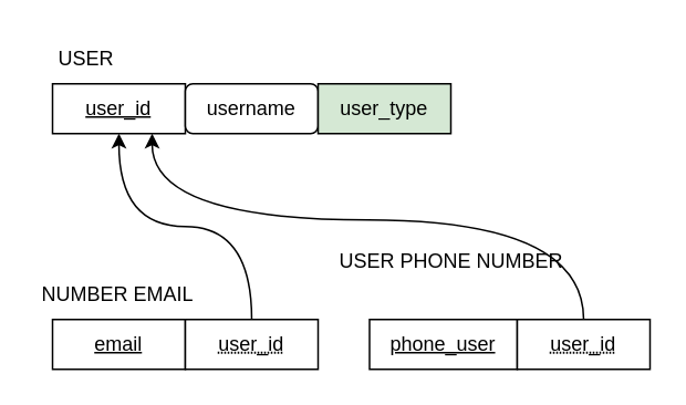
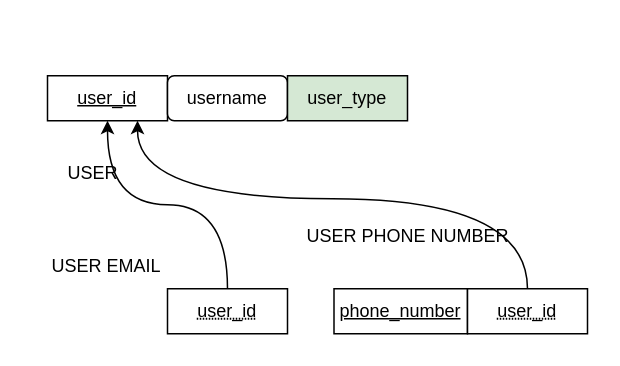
- <mxCell id="3" value="USER" style="text;html=1;align=center;verticalAlign=middle;resizable=0;points=[];autosize=1;strokeColor=none;fillColor=none;" vertex="1" parent="1"><mxGeometry x="21" y="20" width="60" height="30" as="geometry" /></mxCell>
+ <mxCell id="3" value="USER" style="text;html=1;align=center;verticalAlign=middle;resizable=0;points=[];autosize=1;strokeColor=none;fillColor=none;" vertex="1" parent="1"><mxGeometry x="31" y="100" width="60" height="30" as="geometry" /></mxCell>
- <mxCell id="7" value="NUMBER EMAIL" style="text;html=1;align=center;verticalAlign=middle;resizable=0;points=[];autosize=1;strokeColor=none;fillColor=none;" vertex="1" parent="1"><mxGeometry x="20" y="162" width="100" height="30" as="geometry" /></mxCell>
+ <mxCell id="7" value="USER EMAIL" style="text;html=1;align=center;verticalAlign=middle;resizable=0;points=[];autosize=1;strokeColor=none;fillColor=none;" vertex="1" parent="1"><mxGeometry x="20" y="162" width="100" height="30" as="geometry" /></mxCell>
- <mxCell id="6" value="&lt;u&gt;email&lt;/u&gt;" style="rounded=0;whiteSpace=wrap;html=1;" vertex="1" parent="1"><mxGeometry x="31" y="192" width="80" height="30" as="geometry" /></mxCell>
- <mxCell id="10" value="&lt;u&gt;phone_user&lt;/u&gt;" style="rounded=0;whiteSpace=wrap;html=1;" vertex="1" parent="1"><mxGeometry x="222" y="192" width="89" height="30" as="geometry" /></mxCell>
+ <mxCell id="10" value="&lt;u&gt;phone_number&lt;/u&gt;" style="rounded=0;whiteSpace=wrap;html=1;" vertex="1" parent="1"><mxGeometry x="222" y="192" width="89" height="30" as="geometry" /></mxCell>
